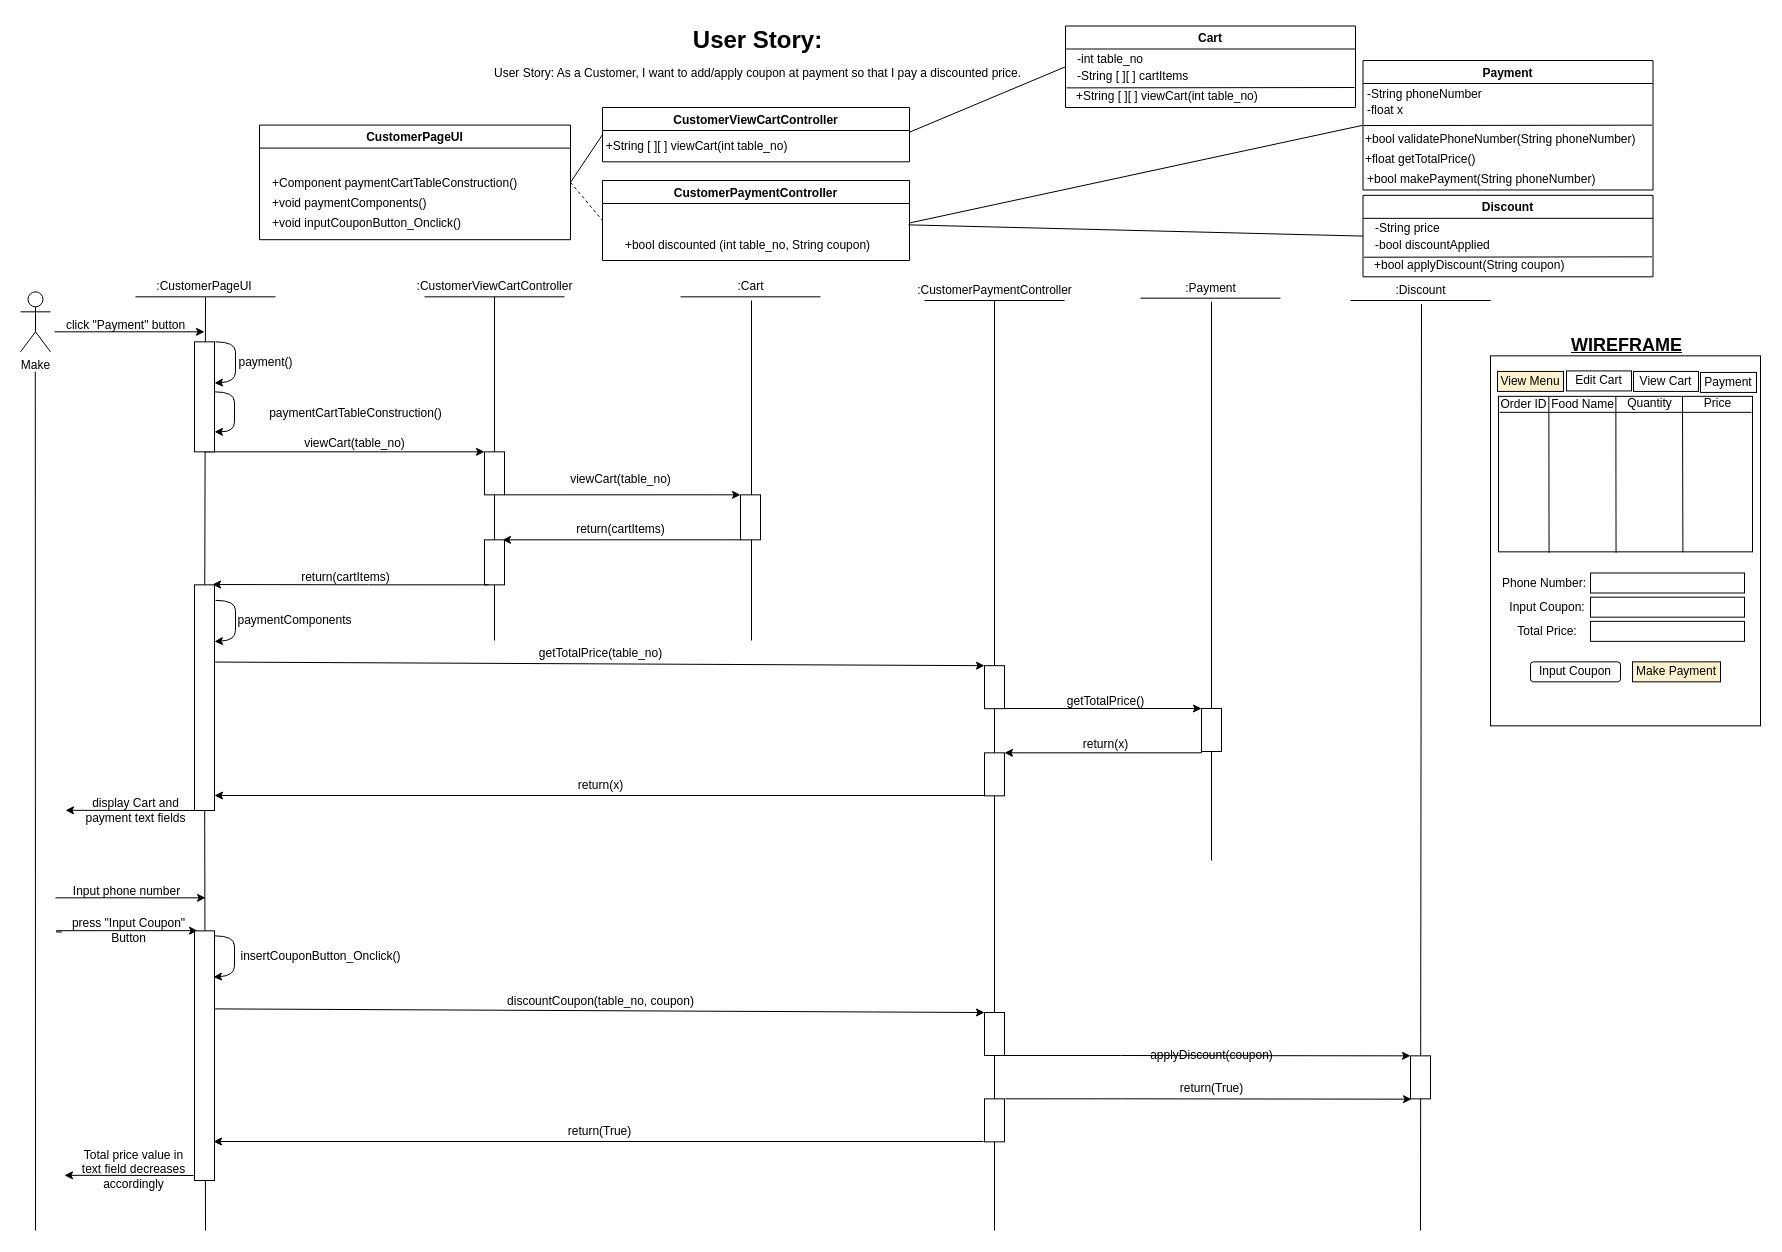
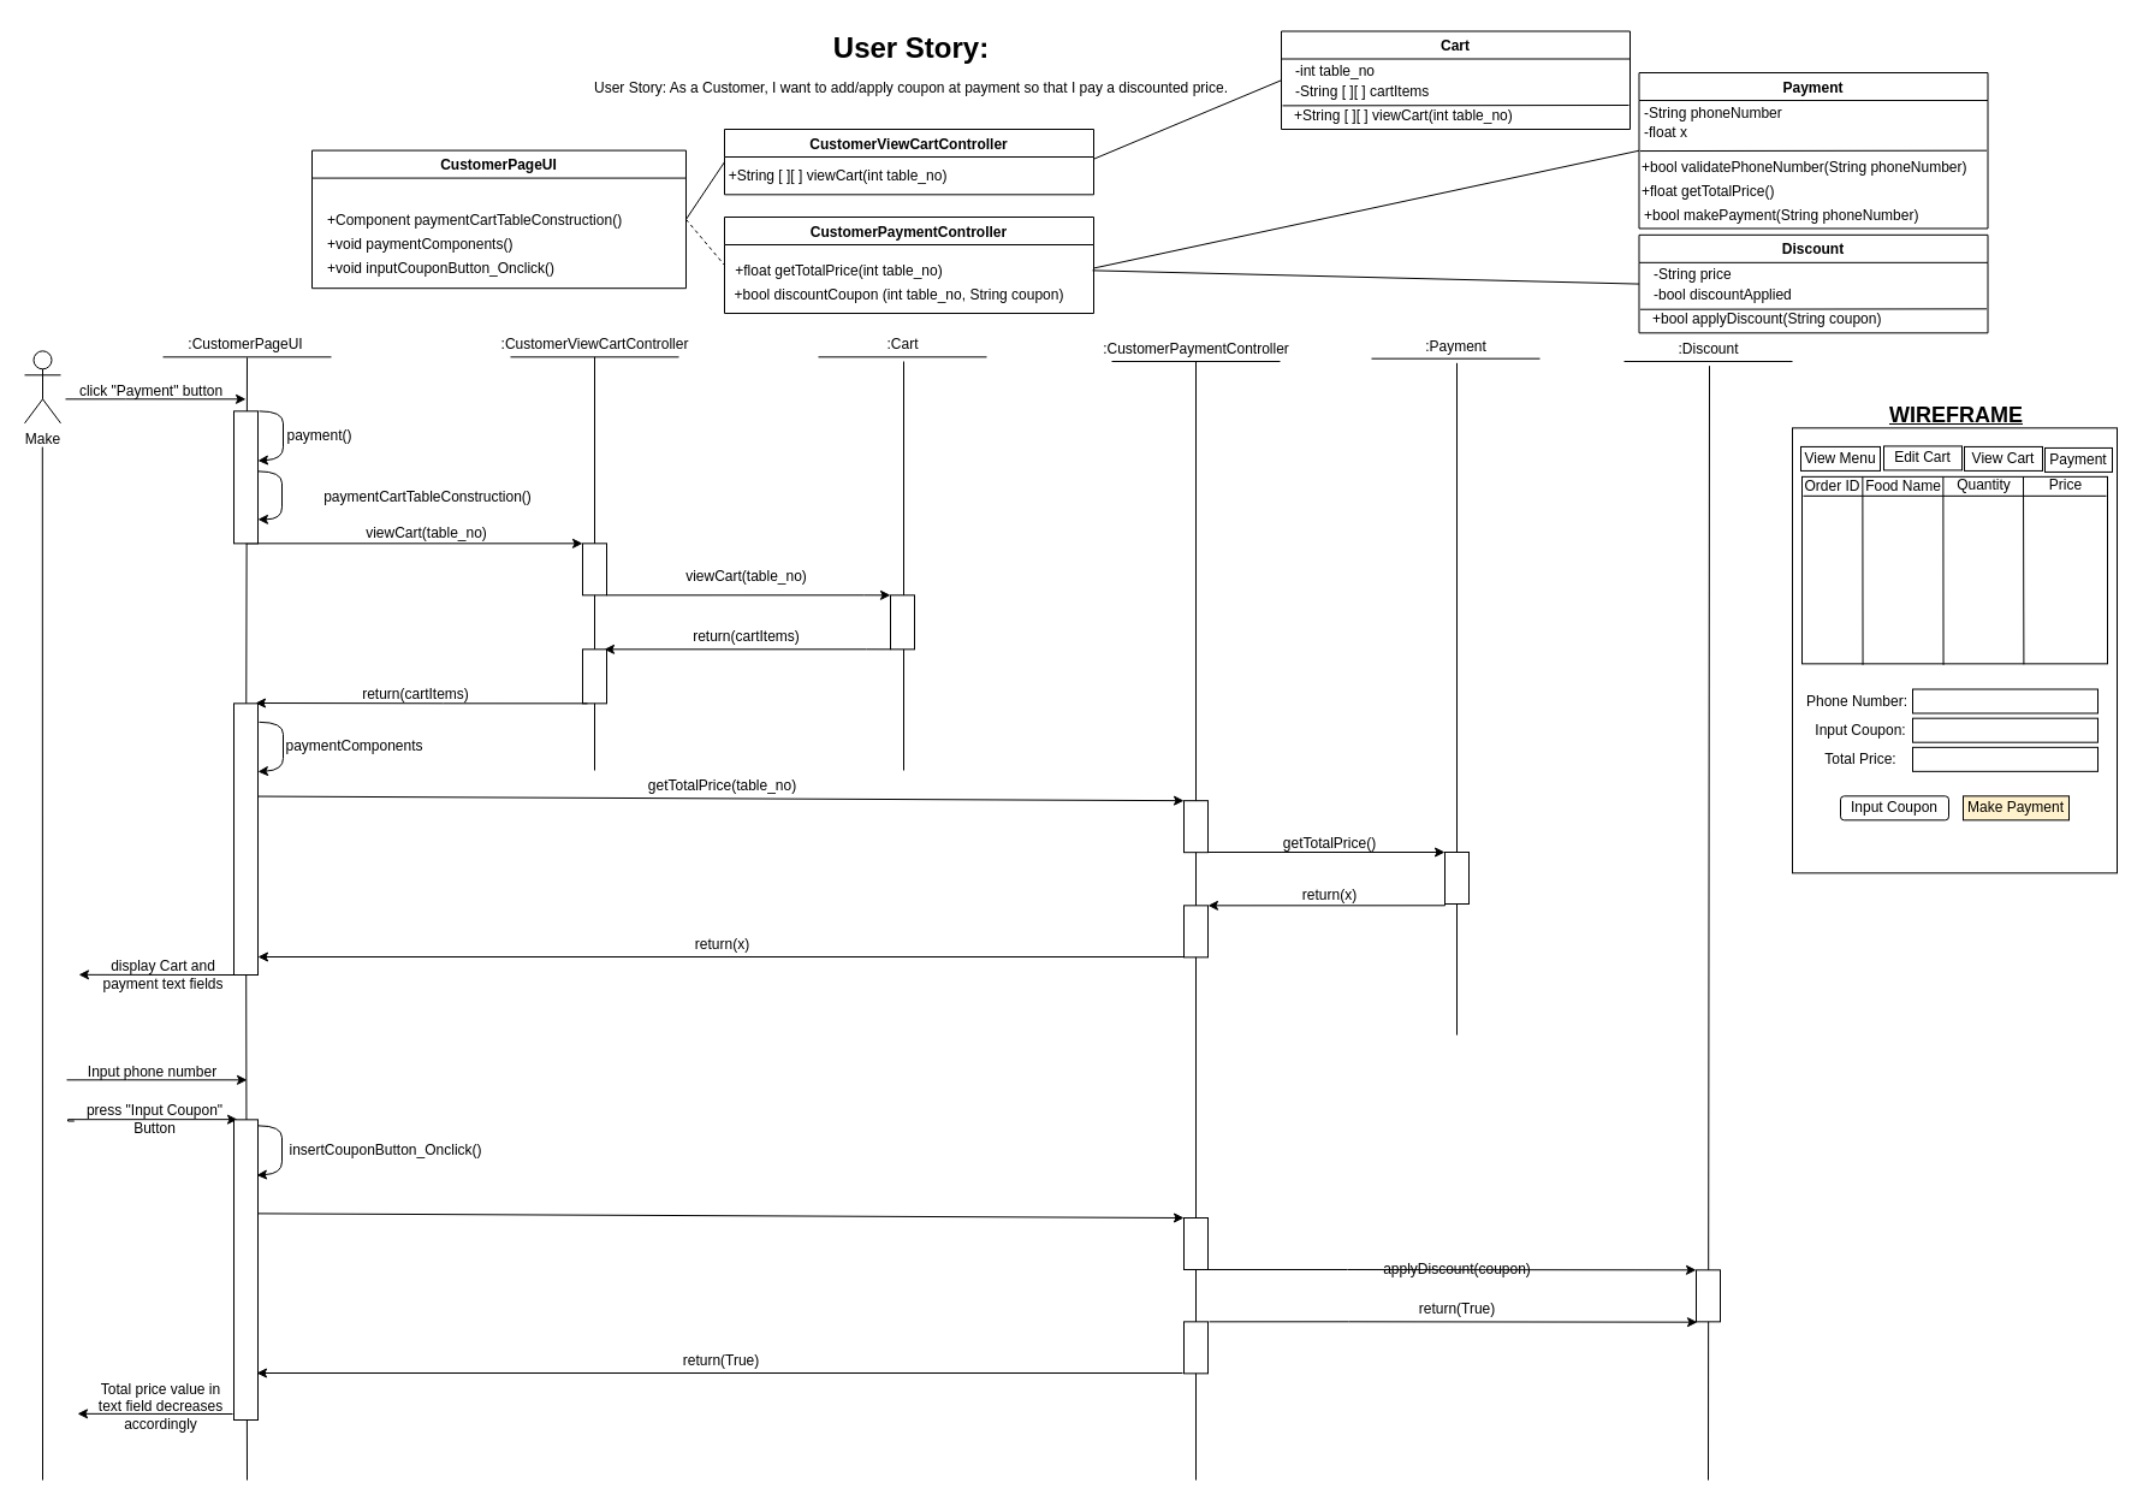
+ <mxCell id="69" value="&lt;div style=&quot;text-align: left&quot;&gt;+float getTotalPrice(int table_no)&lt;/div&gt;" style="text;html=1;align=center;verticalAlign=middle;resizable=0;points=[];autosize=1;strokeColor=none;fillColor=none;" parent="68" vertex="1"><mxGeometry y="35" width="190" height="20" as="geometry" /></mxCell>
- <mxCell id="70" value="&lt;div style=&quot;text-align: left&quot;&gt;+bool discounted (int table_no, String coupon)&lt;/div&gt;" style="text;html=1;align=center;verticalAlign=middle;resizable=0;points=[];autosize=1;strokeColor=none;fillColor=none;" parent="68" vertex="1"><mxGeometry y="55" width="290" height="20" as="geometry" /></mxCell>
+ <mxCell id="70" value="&lt;div style=&quot;text-align: left&quot;&gt;+bool discountCoupon (int table_no, String coupon)&lt;/div&gt;" style="text;html=1;align=center;verticalAlign=middle;resizable=0;points=[];autosize=1;strokeColor=none;fillColor=none;" parent="68" vertex="1"><mxGeometry y="55" width="290" height="20" as="geometry" /></mxCell>
- <mxCell id="31" value="View Menu" style="rounded=0;whiteSpace=wrap;html=1;fillColor=#fff2cc;" parent="1" vertex="1"><mxGeometry x="1497" y="370.93" width="66" height="20" as="geometry" /></mxCell>
+ <mxCell id="31" value="View Menu" style="rounded=0;whiteSpace=wrap;html=1;" parent="1" vertex="1"><mxGeometry x="1497" y="370.93" width="66" height="20" as="geometry" /></mxCell>
- <mxCell id="85" value="&lt;div style=&quot;text-align: left&quot;&gt;&lt;span&gt;discountCoupon(table_no, coupon)&lt;/span&gt;&lt;/div&gt;" style="text;html=1;align=center;verticalAlign=middle;resizable=0;points=[];autosize=1;strokeColor=none;fillColor=none;" parent="1" vertex="1"><mxGeometry x="500" y="991.17" width="200" height="20" as="geometry" /></mxCell>
